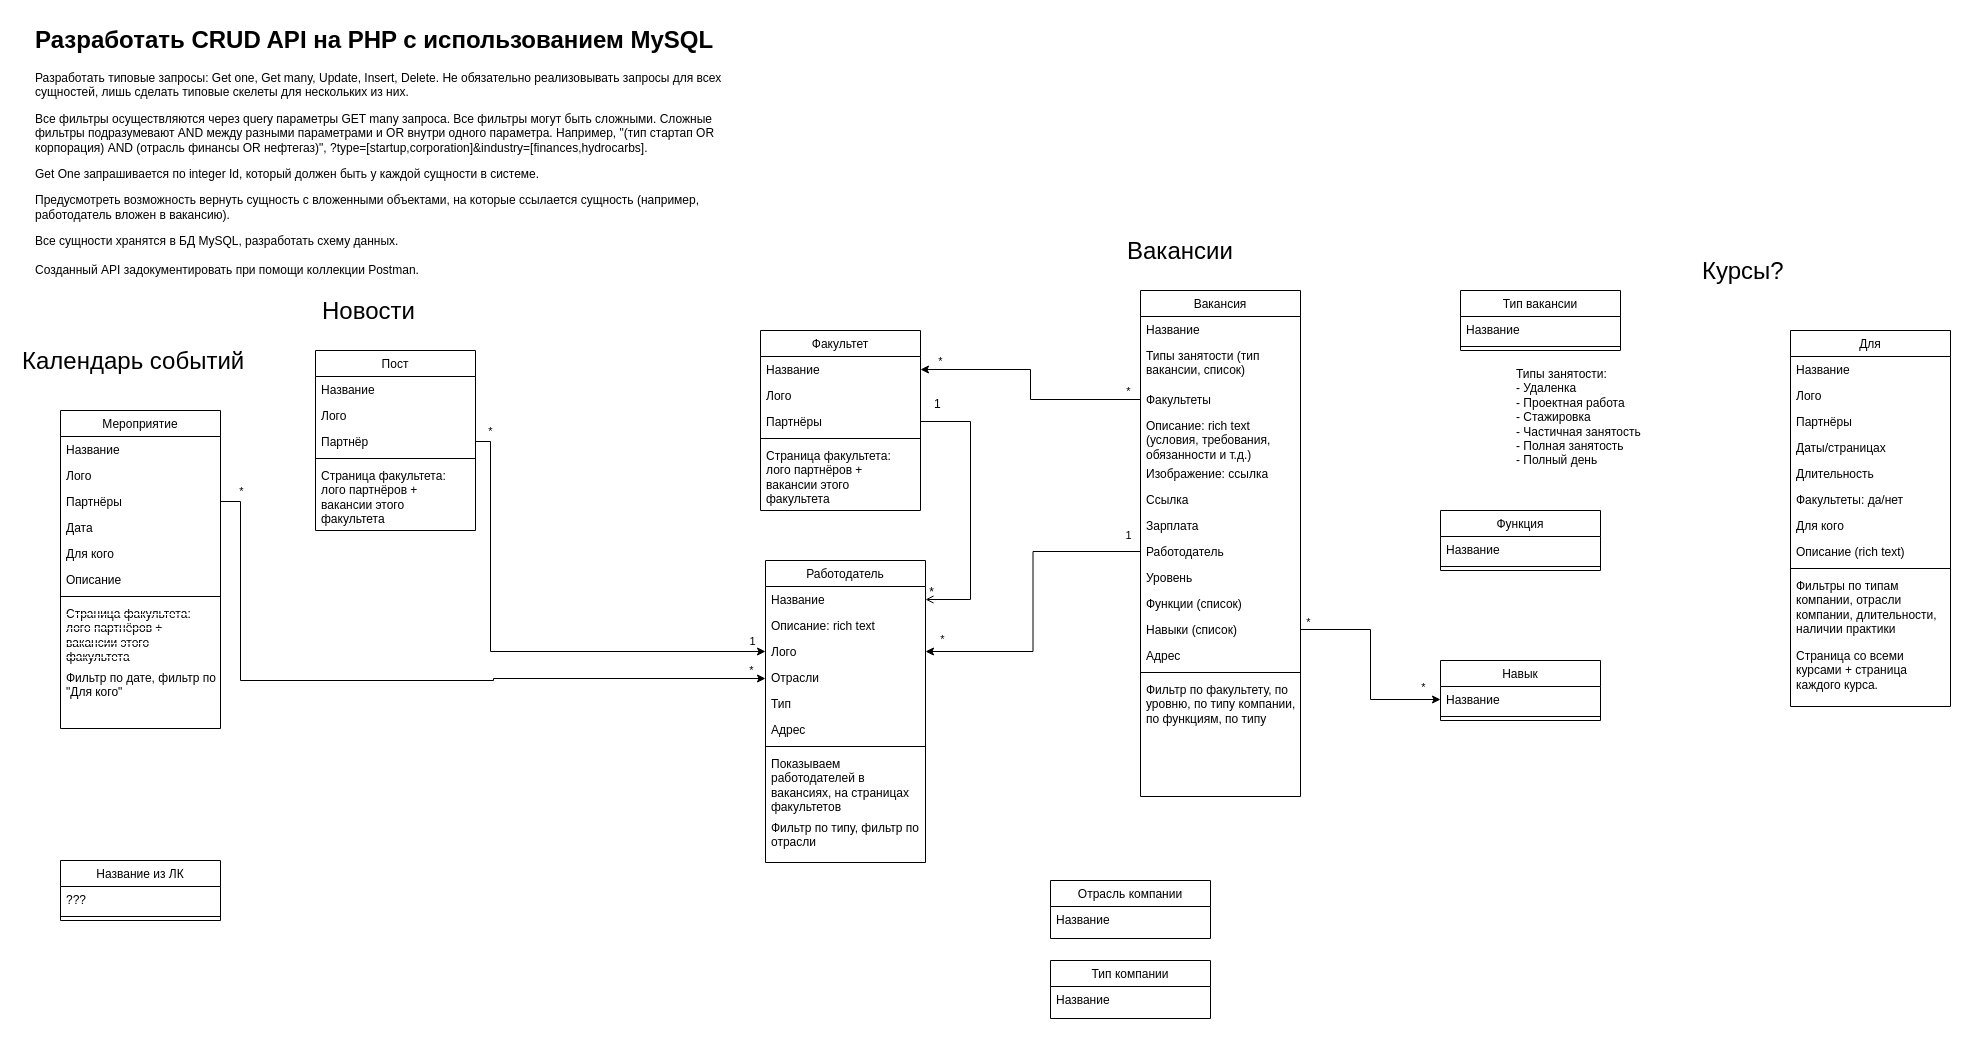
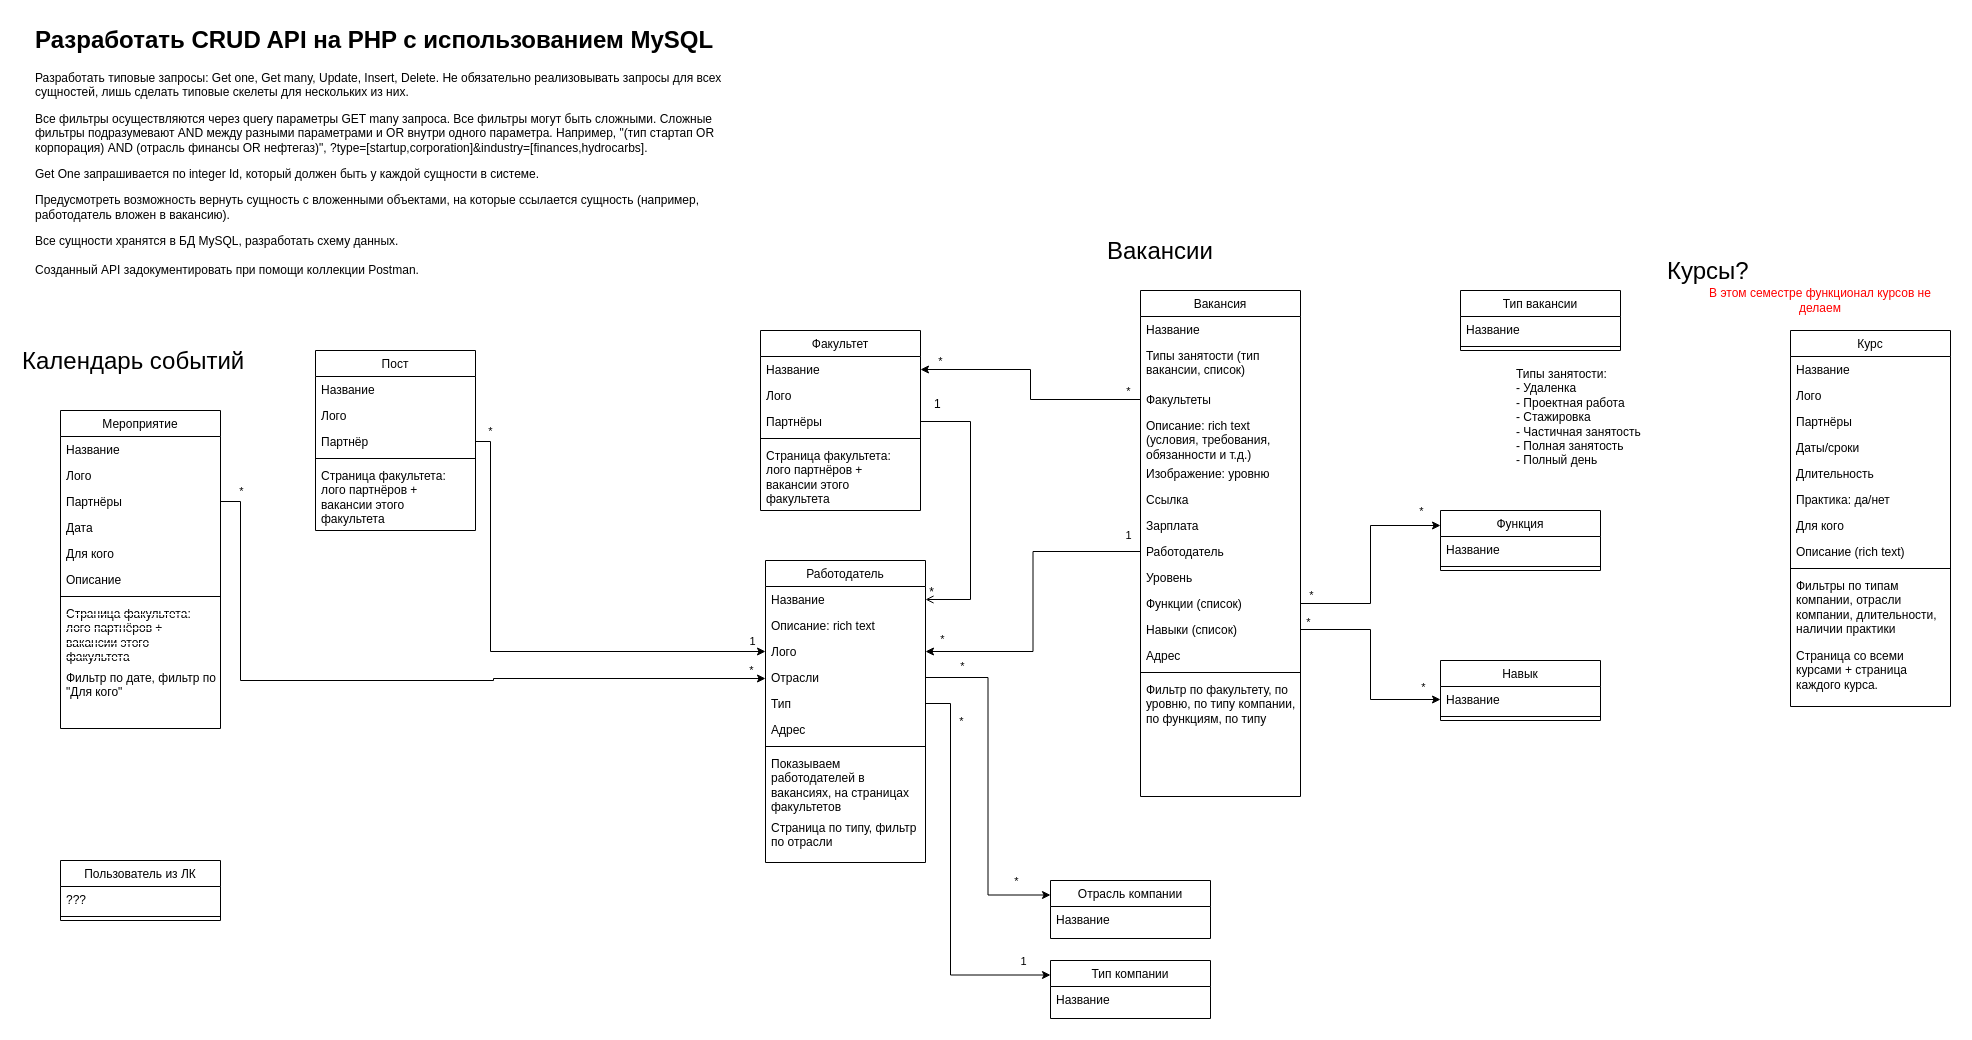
- <mxCell id="2" value="Вакансии" style="text;html=1;strokeColor=none;fillColor=none;align=left;verticalAlign=top;whiteSpace=wrap;rounded=0;fontSize=24;" parent="1" vertex="1"><mxGeometry x="1125" y="230" width="190" height="20" as="geometry" /></mxCell>
+ <mxCell id="2" value="Вакансии" style="text;html=1;strokeColor=none;fillColor=none;align=left;verticalAlign=top;whiteSpace=wrap;rounded=0;fontSize=24;" parent="1" vertex="1"><mxGeometry x="1105" y="230" width="190" height="20" as="geometry" /></mxCell>
- <mxCell id="77" value="Курсы?" style="text;html=1;strokeColor=none;fillColor=none;align=left;verticalAlign=top;whiteSpace=wrap;rounded=0;fontSize=24;" parent="1" vertex="1"><mxGeometry x="1700" y="250" width="190" height="20" as="geometry" /></mxCell>
+ <mxCell id="77" value="Курсы?" style="text;html=1;strokeColor=none;fillColor=none;align=left;verticalAlign=top;whiteSpace=wrap;rounded=0;fontSize=24;" parent="1" vertex="1"><mxGeometry x="1665" y="250" width="190" height="20" as="geometry" /></mxCell>
- <mxCell id="3" value="Новости" style="text;html=1;strokeColor=none;fillColor=none;align=left;verticalAlign=top;whiteSpace=wrap;rounded=0;fontSize=24;" parent="1" vertex="1"><mxGeometry x="320" y="290" width="190" height="20" as="geometry" /></mxCell>
+ <mxCell id="97" value="В этом семестре функционал курсов не делаем" style="text;html=1;strokeColor=none;fillColor=none;align=center;verticalAlign=middle;whiteSpace=wrap;rounded=0;fontColor=#FF0000;" vertex="1" parent="1"><mxGeometry x="1700" y="290" width="240" height="20" as="geometry" /></mxCell>
- <mxCell id="85" value="Для" style="swimlane;fontStyle=0;align=center;verticalAlign=top;childLayout=stackLayout;horizontal=1;startSize=26;horizontalStack=0;resizeParent=1;resizeLast=0;collapsible=1;marginBottom=0;rounded=0;shadow=0;strokeWidth=1;" vertex="1" parent="1"><mxGeometry x="1790" y="330" width="160" height="376" as="geometry"><mxRectangle x="340" y="380" width="170" height="26" as="alternateBounds" /></mxGeometry></mxCell>
+ <mxCell id="85" value="Курс" style="swimlane;fontStyle=0;align=center;verticalAlign=top;childLayout=stackLayout;horizontal=1;startSize=26;horizontalStack=0;resizeParent=1;resizeLast=0;collapsible=1;marginBottom=0;rounded=0;shadow=0;strokeWidth=1;" vertex="1" parent="1"><mxGeometry x="1790" y="330" width="160" height="376" as="geometry"><mxRectangle x="340" y="380" width="170" height="26" as="alternateBounds" /></mxGeometry></mxCell>
- <mxCell id="89" value="Даты/страницах" style="text;align=left;verticalAlign=top;spacingLeft=4;spacingRight=4;overflow=hidden;rotatable=0;points=[[0,0.5],[1,0.5]];portConstraint=eastwest;" vertex="1" parent="85"><mxGeometry y="104" width="160" height="26" as="geometry" /></mxCell>
+ <mxCell id="89" value="Даты/сроки" style="text;align=left;verticalAlign=top;spacingLeft=4;spacingRight=4;overflow=hidden;rotatable=0;points=[[0,0.5],[1,0.5]];portConstraint=eastwest;" vertex="1" parent="85"><mxGeometry y="104" width="160" height="26" as="geometry" /></mxCell>
- <mxCell id="55" value="Изображение: ссылка" style="text;align=left;verticalAlign=top;spacingLeft=4;spacingRight=4;overflow=hidden;rotatable=0;points=[[0,0.5],[1,0.5]];portConstraint=eastwest;rounded=0;shadow=0;html=0;" parent="50" vertex="1"><mxGeometry y="170" width="160" height="26" as="geometry" /></mxCell>
+ <mxCell id="55" value="Изображение: уровню" style="text;align=left;verticalAlign=top;spacingLeft=4;spacingRight=4;overflow=hidden;rotatable=0;points=[[0,0.5],[1,0.5]];portConstraint=eastwest;rounded=0;shadow=0;html=0;" parent="50" vertex="1"><mxGeometry y="170" width="160" height="26" as="geometry" /></mxCell>
- <mxCell id="91" value="Факультеты: да/нет" style="text;align=left;verticalAlign=top;spacingLeft=4;spacingRight=4;overflow=hidden;rotatable=0;points=[[0,0.5],[1,0.5]];portConstraint=eastwest;" vertex="1" parent="85"><mxGeometry y="156" width="160" height="26" as="geometry" /></mxCell>
+ <mxCell id="91" value="Практика: да/нет" style="text;align=left;verticalAlign=top;spacingLeft=4;spacingRight=4;overflow=hidden;rotatable=0;points=[[0,0.5],[1,0.5]];portConstraint=eastwest;" vertex="1" parent="85"><mxGeometry y="156" width="160" height="26" as="geometry" /></mxCell>
+ <mxCell id="74" style="edgeStyle=orthogonalEdgeStyle;rounded=0;orthogonalLoop=1;jettySize=auto;html=1;exitX=1;exitY=0.5;exitDx=0;exitDy=0;entryX=0;entryY=0.25;entryDx=0;entryDy=0;" parent="1" source="60" target="71" edge="1"><mxGeometry relative="1" as="geometry" /></mxCell>
+ <mxCell id="75" value="*" style="edgeLabel;html=1;align=center;verticalAlign=middle;resizable=0;points=[];" parent="74" vertex="1" connectable="0"><mxGeometry x="0.814" y="-1" relative="1" as="geometry"><mxPoint y="-16" as="offset" /></mxGeometry></mxCell>
+ <mxCell id="76" value="*" style="edgeLabel;html=1;align=center;verticalAlign=middle;resizable=0;points=[];" parent="74" vertex="1" connectable="0"><mxGeometry x="-0.909" y="-2" relative="1" as="geometry"><mxPoint y="-11" as="offset" /></mxGeometry></mxCell>
+ <mxCell id="43" value="*" style="edgeStyle=orthogonalEdgeStyle;rounded=0;orthogonalLoop=1;jettySize=auto;html=1;exitX=1;exitY=0.5;exitDx=0;exitDy=0;entryX=0;entryY=0.25;entryDx=0;entryDy=0;" parent="1" source="18" target="100" edge="1"><mxGeometry x="-0.783" y="11" relative="1" as="geometry"><mxPoint x="910" y="642" as="sourcePoint" /><mxPoint x="1015" y="690" as="targetPoint" /><mxPoint as="offset" /></mxGeometry></mxCell>
+ <mxCell id="44" value="*" style="edgeLabel;html=1;align=center;verticalAlign=middle;resizable=0;points=[];" parent="43" vertex="1" connectable="0"><mxGeometry x="0.856" y="-3" relative="1" as="geometry"><mxPoint x="-9.76" y="-17.5" as="offset" /></mxGeometry></mxCell>
- <mxCell id="23" value="Фильтр по типу, фильтр по отрасли" style="text;align=left;verticalAlign=top;spacingLeft=4;spacingRight=4;overflow=hidden;rotatable=0;points=[[0,0.5],[1,0.5]];portConstraint=eastwest;rounded=0;shadow=0;html=0;horizontal=1;whiteSpace=wrap;" parent="14" vertex="1"><mxGeometry y="254" width="160" height="48" as="geometry" /></mxCell>
+ <mxCell id="23" value="Страница по типу, фильтр по отрасли" style="text;align=left;verticalAlign=top;spacingLeft=4;spacingRight=4;overflow=hidden;rotatable=0;points=[[0,0.5],[1,0.5]];portConstraint=eastwest;rounded=0;shadow=0;html=0;horizontal=1;whiteSpace=wrap;" parent="14" vertex="1"><mxGeometry y="254" width="160" height="48" as="geometry" /></mxCell>
- <mxCell id="82" value="Название из ЛК" style="swimlane;fontStyle=0;align=center;verticalAlign=top;childLayout=stackLayout;horizontal=1;startSize=26;horizontalStack=0;resizeParent=1;resizeLast=0;collapsible=1;marginBottom=0;rounded=0;shadow=0;strokeWidth=1;" parent="1" vertex="1"><mxGeometry x="60" y="860" width="160" height="60" as="geometry"><mxRectangle x="340" y="380" width="170" height="26" as="alternateBounds" /></mxGeometry></mxCell>
+ <mxCell id="82" value="Пользователь из ЛК" style="swimlane;fontStyle=0;align=center;verticalAlign=top;childLayout=stackLayout;horizontal=1;startSize=26;horizontalStack=0;resizeParent=1;resizeLast=0;collapsible=1;marginBottom=0;rounded=0;shadow=0;strokeWidth=1;" parent="1" vertex="1"><mxGeometry x="60" y="860" width="160" height="60" as="geometry"><mxRectangle x="340" y="380" width="170" height="26" as="alternateBounds" /></mxGeometry></mxCell>
+ <mxCell id="45" value="*" style="edgeStyle=orthogonalEdgeStyle;rounded=0;orthogonalLoop=1;jettySize=auto;html=1;exitX=1;exitY=0.5;exitDx=0;exitDy=0;entryX=0;entryY=0.25;entryDx=0;entryDy=0;" parent="1" source="19" target="98" edge="1"><mxGeometry x="-0.783" y="11" relative="1" as="geometry"><mxPoint x="935" y="661" as="sourcePoint" /><mxPoint x="1040" y="694.5" as="targetPoint" /><mxPoint as="offset" /><Array as="points"><mxPoint x="950" y="703" /><mxPoint x="950" y="975" /></Array></mxGeometry></mxCell>
+ <mxCell id="46" value="1" style="edgeLabel;html=1;align=center;verticalAlign=middle;resizable=0;points=[];" parent="45" vertex="1" connectable="0"><mxGeometry x="0.856" y="-3" relative="1" as="geometry"><mxPoint x="1.45" y="-17.5" as="offset" /></mxGeometry></mxCell>
